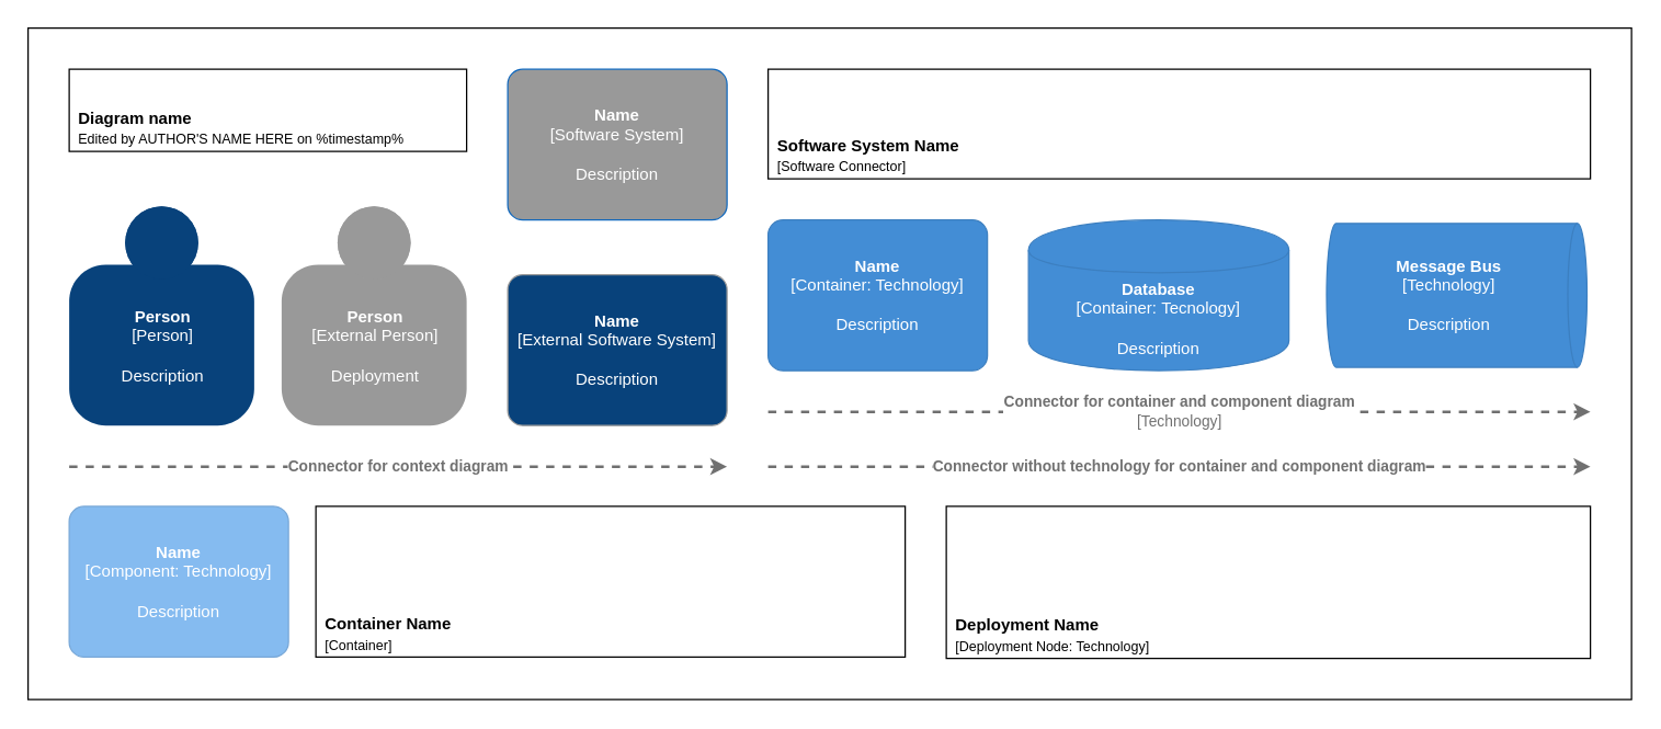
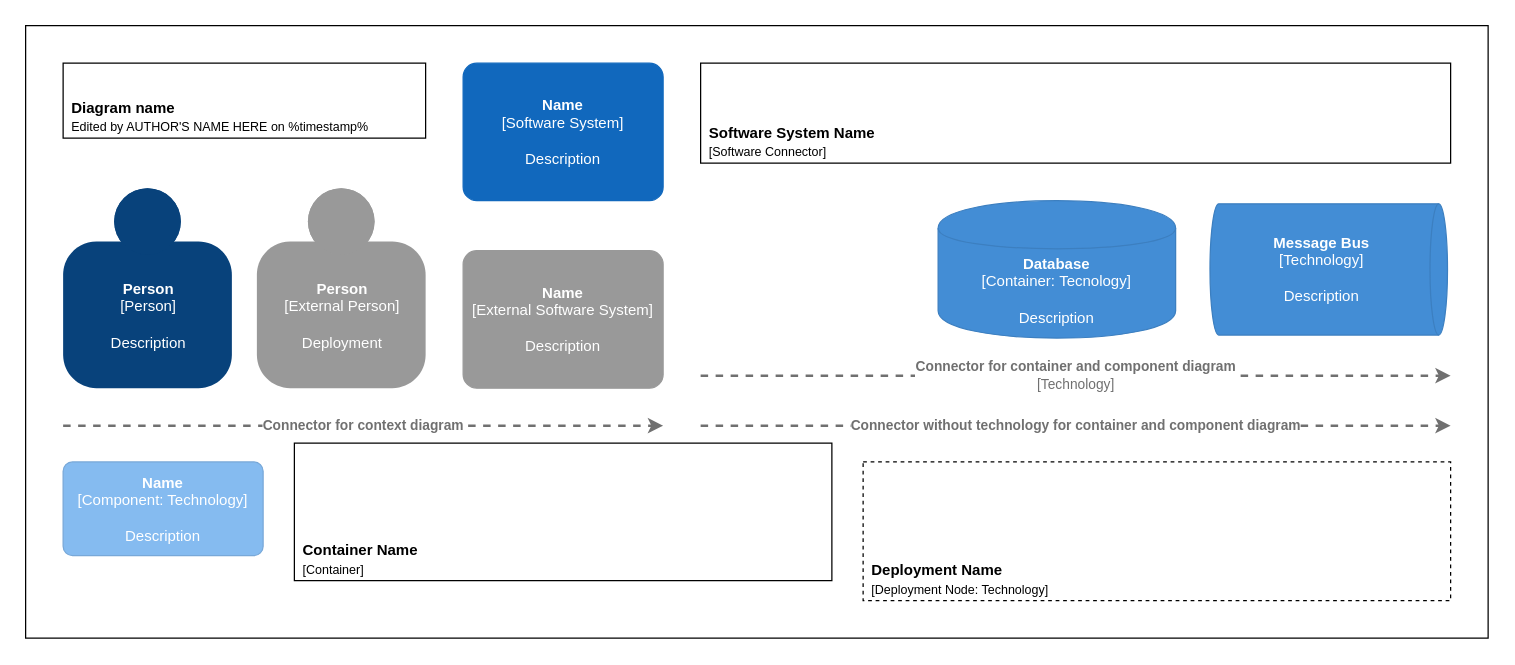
- <mxCell id="6" value="&lt;b&gt;Name&lt;/b&gt;&lt;div&gt;[Software System]&lt;/div&gt;&lt;br&gt;&lt;div&gt;Description&lt;/div&gt;" style="rounded=1;whiteSpace=wrap;html=1;labelBackgroundColor=none;fillColor=#999999;fontColor=#ffffff;align=center;arcSize=10;strokeColor=#1168BD;metaEdit=1;metaData={&quot;c4_0_type&quot;:{&quot;editable&quot;:false}};points=[[0.25,0,0],[0.5,0,0],[0.75,0,0],[1,0.25,0],[1,0.5,0],[1,0.75,0],[0.75,1,0],[0.5,1,0],[0.25,1,0],[0,0.75,0],[0,0.5,0],[0,0.25,0]];comic=0;" vertex="1" parent="1"><mxGeometry x="370" y="50" width="160" height="110.0" as="geometry" /></mxCell>
+ <mxCell id="6" value="&lt;b&gt;Name&lt;/b&gt;&lt;div&gt;[Software System]&lt;/div&gt;&lt;br&gt;&lt;div&gt;Description&lt;/div&gt;" style="rounded=1;whiteSpace=wrap;html=1;labelBackgroundColor=none;fillColor=#1168BD;fontColor=#ffffff;align=center;arcSize=10;strokeColor=#1168BD;metaEdit=1;metaData={&quot;c4_0_type&quot;:{&quot;editable&quot;:false}};points=[[0.25,0,0],[0.5,0,0],[0.75,0,0],[1,0.25,0],[1,0.5,0],[1,0.75,0],[0.75,1,0],[0.5,1,0],[0.25,1,0],[0,0.75,0],[0,0.5,0],[0,0.25,0]];comic=0;" vertex="1" parent="1"><mxGeometry x="370" y="50" width="160" height="110.0" as="geometry" /></mxCell>
- <mxCell id="10" value="&lt;b&gt;Name&lt;/b&gt;&lt;div&gt;[Container: Technology]&lt;/div&gt;&lt;br&gt;&lt;div&gt;Description&lt;/div&gt;" style="rounded=1;whiteSpace=wrap;html=1;labelBackgroundColor=none;fillColor=#438DD5;fontColor=#ffffff;align=center;arcSize=10;strokeColor=#3C7FC0;metaEdit=1;metaData={&quot;c4_0_type&quot;:{&quot;editable&quot;:false}};points=[[0.25,0,0],[0.5,0,0],[0.75,0,0],[1,0.25,0],[1,0.5,0],[1,0.75,0],[0.75,1,0],[0.5,1,0],[0.25,1,0],[0,0.75,0],[0,0.5,0],[0,0.25,0]];comic=0;" vertex="1" parent="1"><mxGeometry x="560" y="160" width="160" height="110.0" as="geometry" /></mxCell>
- <mxCell id="7" value="&lt;b&gt;Name&lt;/b&gt;&lt;div&gt;[External Software System]&lt;/div&gt;&lt;br&gt;&lt;div&gt;Description&lt;/div&gt;" style="rounded=1;whiteSpace=wrap;html=1;labelBackgroundColor=none;fontColor=#ffffff;align=center;arcSize=10;metaEdit=1;metaData={&quot;c4_0_type&quot;:{&quot;editable&quot;:false}};points=[[0.25,0,0],[0.5,0,0],[0.75,0,0],[1,0.25,0],[1,0.5,0],[1,0.75,0],[0.75,1,0],[0.5,1,0],[0.25,1,0],[0,0.75,0],[0,0.5,0],[0,0.25,0]];fillColor=#08427b;strokeColor=#999999;comic=0;" vertex="1" parent="1"><mxGeometry x="370" y="200" width="160" height="110.0" as="geometry" /></mxCell>
+ <mxCell id="7" value="&lt;b&gt;Name&lt;/b&gt;&lt;div&gt;[External Software System]&lt;/div&gt;&lt;br&gt;&lt;div&gt;Description&lt;/div&gt;" style="rounded=1;whiteSpace=wrap;html=1;labelBackgroundColor=none;fontColor=#ffffff;align=center;arcSize=10;metaEdit=1;metaData={&quot;c4_0_type&quot;:{&quot;editable&quot;:false}};points=[[0.25,0,0],[0.5,0,0],[0.75,0,0],[1,0.25,0],[1,0.5,0],[1,0.75,0],[0.75,1,0],[0.5,1,0],[0.25,1,0],[0,0.75,0],[0,0.5,0],[0,0.25,0]];fillColor=#999999;strokeColor=#999999;comic=0;" vertex="1" parent="1"><mxGeometry x="370" y="200" width="160" height="110.0" as="geometry" /></mxCell>
- <mxCell id="15" value="&lt;b&gt;Name&lt;/b&gt;&lt;div&gt;[Component: Technology]&lt;/div&gt;&lt;br&gt;&lt;div&gt;Description&lt;/div&gt;" style="rounded=1;whiteSpace=wrap;html=1;labelBackgroundColor=none;fillColor=#85BBF0;fontColor=#ffffff;align=center;arcSize=10;strokeColor=#78A8D8;metaEdit=0;metaData={&quot;c4_0_type&quot;:{&quot;editable&quot;:true}};points=[[0.25,0,0],[0.5,0,0],[0.75,0,0],[1,0.25,0],[1,0.5,0],[1,0.75,0],[0.75,1,0],[0.5,1,0],[0.25,1,0],[0,0.75,0],[0,0.5,0],[0,0.25,0]];comic=0;" vertex="1" parent="1"><mxGeometry x="50" y="369" width="160" height="110.0" as="geometry" /></mxCell>
+ <mxCell id="15" value="&lt;b&gt;Name&lt;/b&gt;&lt;div&gt;[Component: Technology]&lt;/div&gt;&lt;br&gt;&lt;div&gt;Description&lt;/div&gt;" style="rounded=1;whiteSpace=wrap;html=1;labelBackgroundColor=none;fillColor=#85BBF0;fontColor=#ffffff;align=center;arcSize=10;strokeColor=#78A8D8;metaEdit=0;metaData={&quot;c4_0_type&quot;:{&quot;editable&quot;:true}};points=[[0.25,0,0],[0.5,0,0],[0.75,0,0],[1,0.25,0],[1,0.5,0],[1,0.75,0],[0.75,1,0],[0.5,1,0],[0.25,1,0],[0,0.75,0],[0,0.5,0],[0,0.25,0]];comic=0;" vertex="1" parent="1"><mxGeometry x="50" y="369" width="160" height="75" as="geometry" /></mxCell>
- <mxCell id="16" value="&lt;font&gt;&lt;b&gt;Container Name&lt;br&gt;&lt;/b&gt;&lt;font size=&quot;1&quot;&gt;[Container]&lt;/font&gt;&lt;/font&gt;" style="rounded=0;whiteSpace=wrap;html=1;strokeColor=#000000;fillColor=#FFFFFF;fontColor=#000000;align=left;spacingLeft=5;verticalAlign=bottom;metaEdit=1;metaData={&quot;c4_0_type&quot;:{&quot;editable&quot;:false}};comic=0;" vertex="1" parent="1"><mxGeometry x="230" y="369" width="430" height="110" as="geometry" /></mxCell>
+ <mxCell id="16" value="&lt;font&gt;&lt;b&gt;Container Name&lt;br&gt;&lt;/b&gt;&lt;font size=&quot;1&quot;&gt;[Container]&lt;/font&gt;&lt;/font&gt;" style="rounded=0;whiteSpace=wrap;html=1;strokeColor=#000000;fillColor=#FFFFFF;fontColor=#000000;align=left;spacingLeft=5;verticalAlign=bottom;metaEdit=1;metaData={&quot;c4_0_type&quot;:{&quot;editable&quot;:false}};comic=0;" vertex="1" parent="1"><mxGeometry x="235" y="354" width="430" height="110" as="geometry" /></mxCell>
- <mxCell id="17" value="&lt;font&gt;&lt;b&gt;Deployment Name&lt;br&gt;&lt;/b&gt;&lt;font size=&quot;1&quot;&gt;[Deployment Node: Technology]&lt;/font&gt;&lt;/font&gt;" style="rounded=0;whiteSpace=wrap;html=1;strokeColor=#000000;fillColor=#FFFFFF;fontColor=#000000;align=left;spacingLeft=5;verticalAlign=bottom;metaEdit=1;metaData={&quot;c4_0_type&quot;:{&quot;editable&quot;:false}};comic=0;" vertex="1" parent="1"><mxGeometry x="690" y="369" width="470" height="111" as="geometry" /></mxCell>
+ <mxCell id="17" value="&lt;font&gt;&lt;b&gt;Deployment Name&lt;br&gt;&lt;/b&gt;&lt;font size=&quot;1&quot;&gt;[Deployment Node: Technology]&lt;/font&gt;&lt;/font&gt;" style="rounded=0;whiteSpace=wrap;html=1;strokeColor=#000000;fillColor=#FFFFFF;fontColor=#000000;align=left;spacingLeft=5;verticalAlign=bottom;metaEdit=1;metaData={&quot;c4_0_type&quot;:{&quot;editable&quot;:false}};comic=0;dashed=1;" vertex="1" parent="1"><mxGeometry x="690" y="369" width="470" height="111" as="geometry" /></mxCell>
